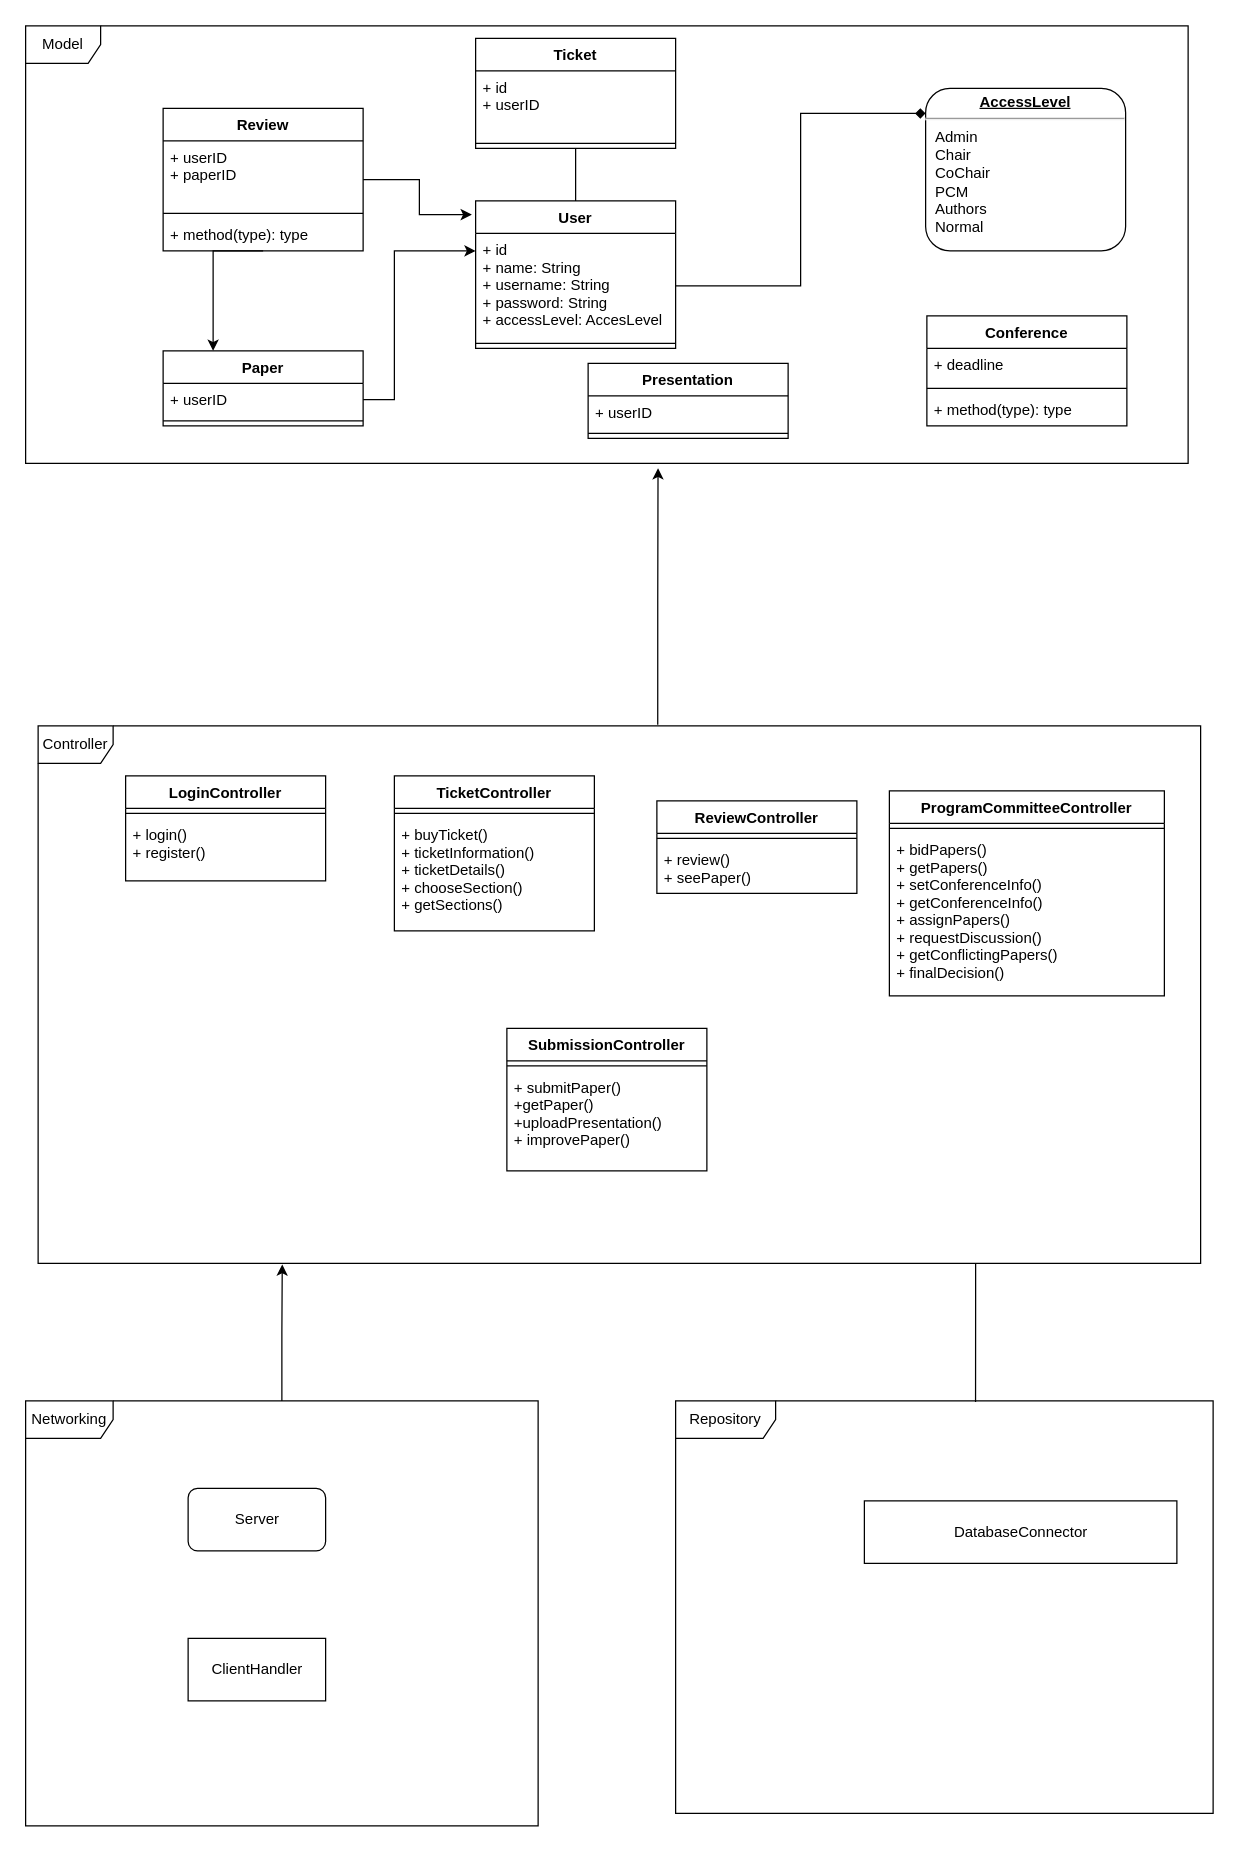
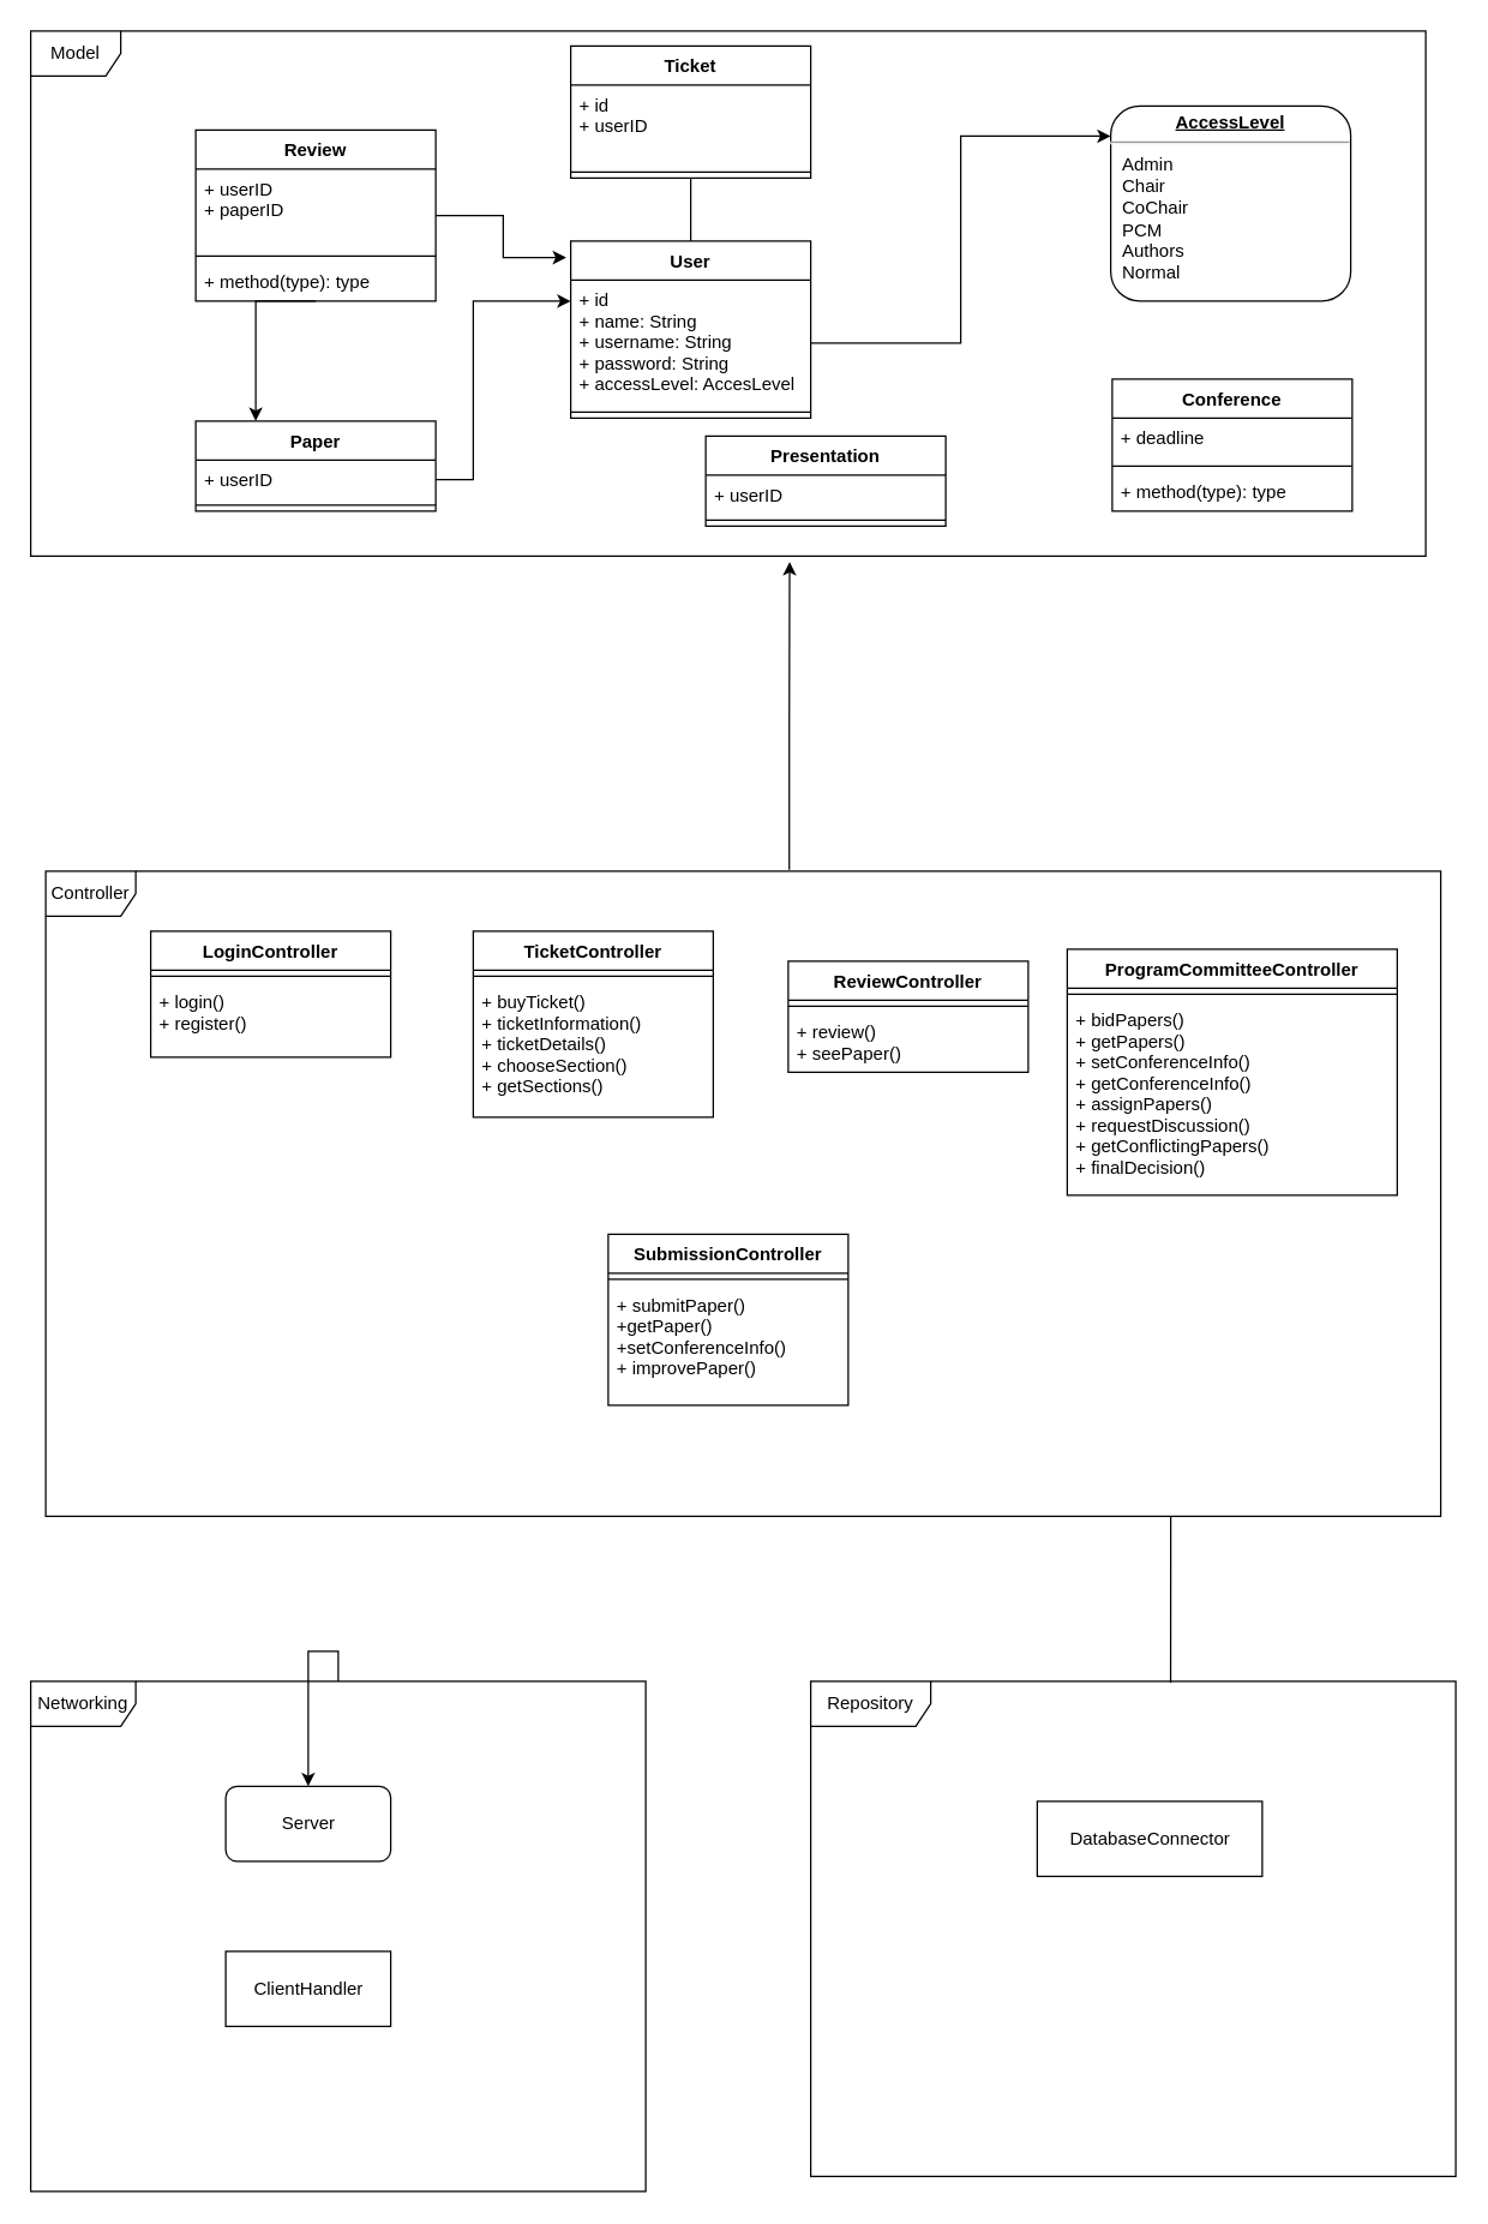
- <mxCell id="4" style="edgeStyle=orthogonalEdgeStyle;rounded=0;orthogonalLoop=1;jettySize=auto;html=1;exitX=1;exitY=0.5;exitDx=0;exitDy=0;entryX=0;entryY=0.154;entryDx=0;entryDy=0;entryPerimeter=0;endArrow=diamond;" edge="1" parent="1" source="43" target="3"><mxGeometry relative="1" as="geometry" /></mxCell>
+ <mxCell id="4" style="edgeStyle=orthogonalEdgeStyle;rounded=0;orthogonalLoop=1;jettySize=auto;html=1;exitX=1;exitY=0.5;exitDx=0;exitDy=0;entryX=0;entryY=0.154;entryDx=0;entryDy=0;entryPerimeter=0;" edge="1" parent="1" source="43" target="3"><mxGeometry relative="1" as="geometry" /></mxCell>
- <mxCell id="33" value="+ submitPaper()&#10;+getPaper()&#10;+uploadPresentation()&#10;+ improvePaper()" style="text;strokeColor=none;fillColor=none;align=left;verticalAlign=top;spacingLeft=4;spacingRight=4;overflow=hidden;rotatable=0;points=[[0,0.5],[1,0.5]];portConstraint=eastwest;" vertex="1" parent="31"><mxGeometry y="34" width="160" height="80" as="geometry" /></mxCell>
+ <mxCell id="33" value="+ submitPaper()&#10;+getPaper()&#10;+setConferenceInfo()&#10;+ improvePaper()" style="text;strokeColor=none;fillColor=none;align=left;verticalAlign=top;spacingLeft=4;spacingRight=4;overflow=hidden;rotatable=0;points=[[0,0.5],[1,0.5]];portConstraint=eastwest;" vertex="1" parent="31"><mxGeometry y="34" width="160" height="80" as="geometry" /></mxCell>
- <mxCell id="34" value="" style="edgeStyle=orthogonalEdgeStyle;rounded=0;orthogonalLoop=1;jettySize=auto;html=1;entryX=0.21;entryY=1.002;entryDx=0;entryDy=0;entryPerimeter=0;" edge="1" parent="1" source="48" target="11"><mxGeometry relative="1" as="geometry"><mxPoint x="225" y="1040" as="targetPoint" /></mxGeometry></mxCell>
+ <mxCell id="34" value="" style="edgeStyle=orthogonalEdgeStyle;rounded=0;orthogonalLoop=1;jettySize=auto;html=1;" edge="1" parent="1" source="48" target="51"><mxGeometry relative="1" as="geometry"><mxPoint x="225" y="1040" as="targetPoint" /></mxGeometry></mxCell>
- <mxCell id="50" value="DatabaseConnector" style="html=1;" vertex="1" parent="1"><mxGeometry x="691" y="1200" width="250" height="50" as="geometry" /></mxCell>
+ <mxCell id="50" value="DatabaseConnector" style="html=1;" vertex="1" parent="1"><mxGeometry x="691" y="1200" width="150" height="50" as="geometry" /></mxCell>
- <mxCell id="52" value="ClientHandler" style="html=1;" vertex="1" parent="1"><mxGeometry x="150" y="1310" width="110" height="50" as="geometry" /></mxCell>
+ <mxCell id="52" value="ClientHandler" style="html=1;" vertex="1" parent="1"><mxGeometry x="150" y="1300" width="110" height="50" as="geometry" /></mxCell>
